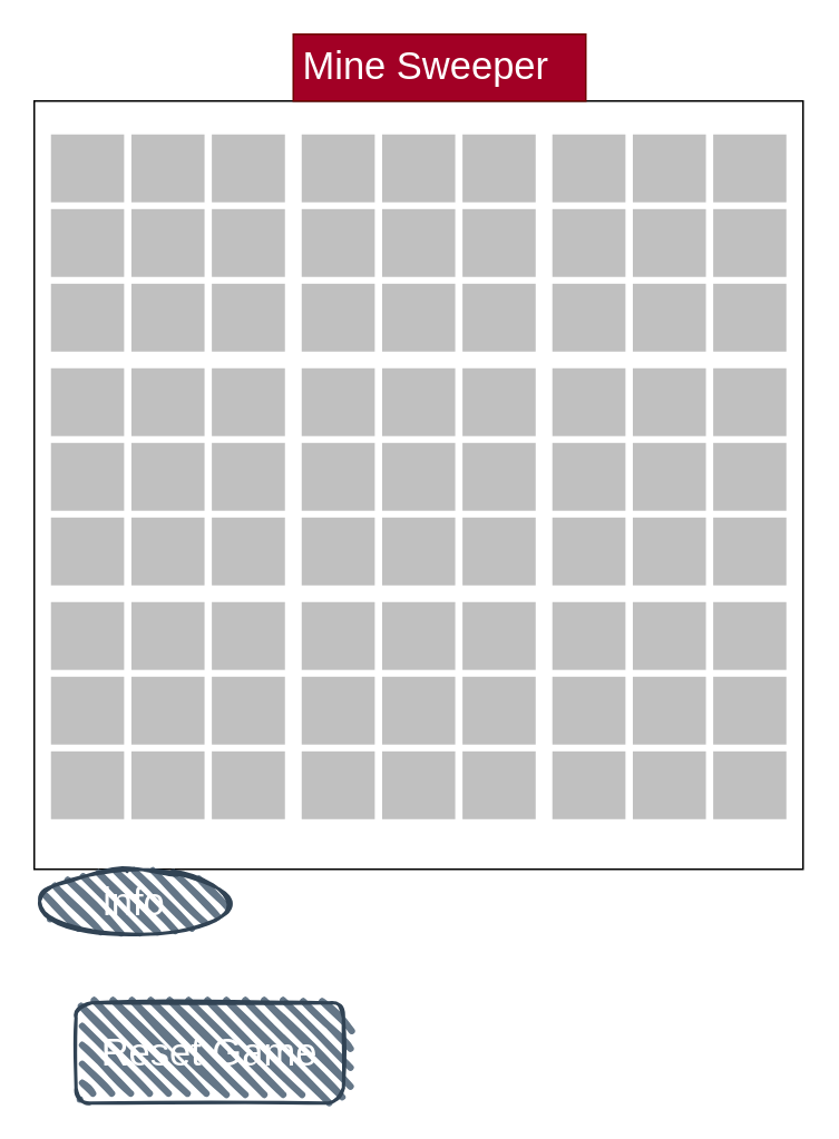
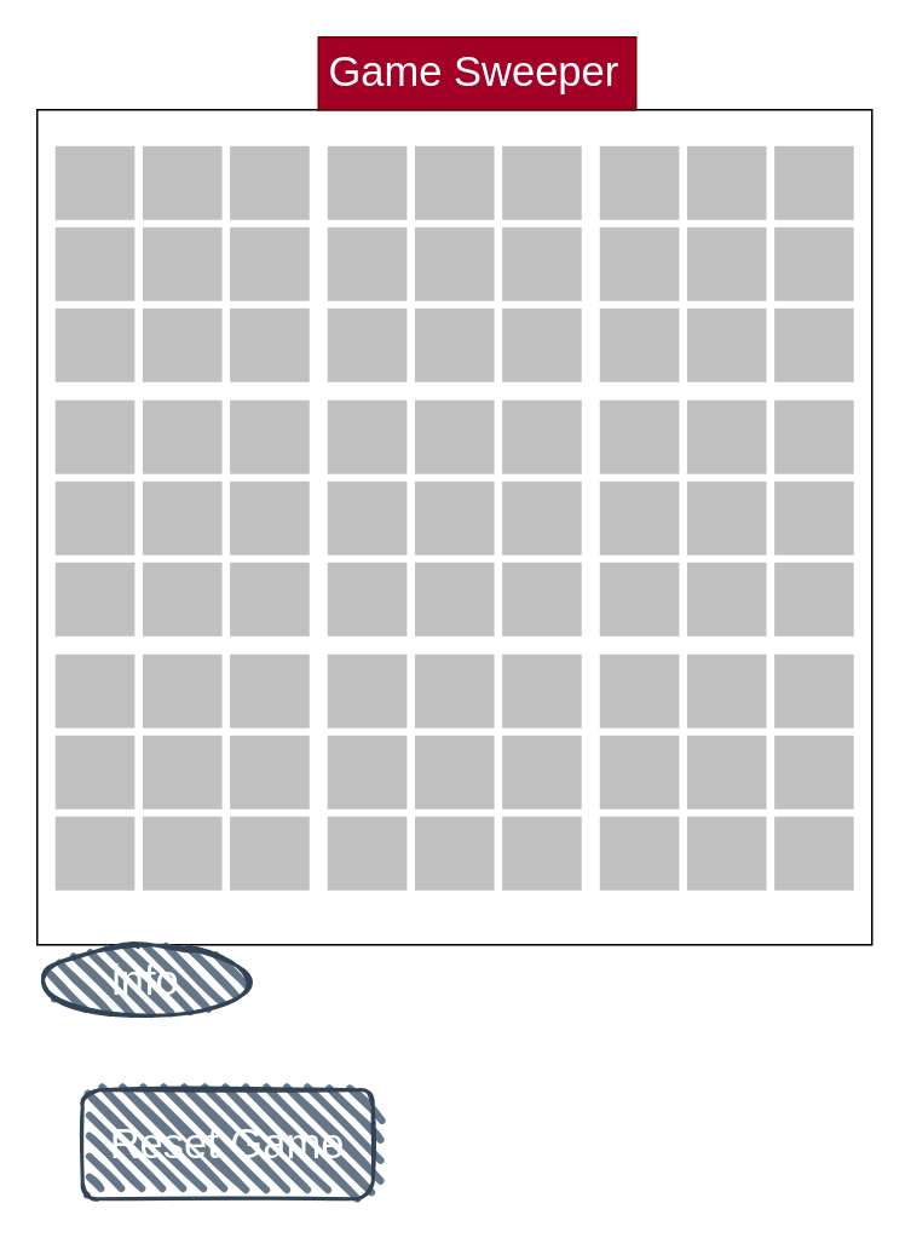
- <mxCell id="12" value="Mine Sweeper" style="strokeWidth=1;shadow=0;dashed=0;align=center;html=1;shape=mxgraph.mockup.text.textBox;fontColor=#ffffff;align=left;fontSize=23;spacingLeft=4;spacingTop=-3;strokeColor=#6F0000;mainText=;fillColor=#a20025;" vertex="1" parent="1"><mxGeometry x="175" y="20" width="175" height="40" as="geometry" /></mxCell>
+ <mxCell id="12" value="Game Sweeper" style="strokeWidth=1;shadow=0;dashed=0;align=center;html=1;shape=mxgraph.mockup.text.textBox;fontColor=#ffffff;align=left;fontSize=23;spacingLeft=4;spacingTop=-3;strokeColor=#6F0000;mainText=;fillColor=#a20025;" vertex="1" parent="1"><mxGeometry x="175" y="20" width="175" height="40" as="geometry" /></mxCell>
